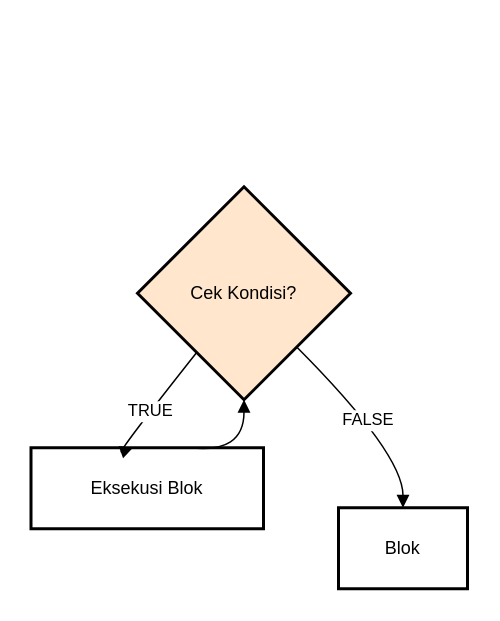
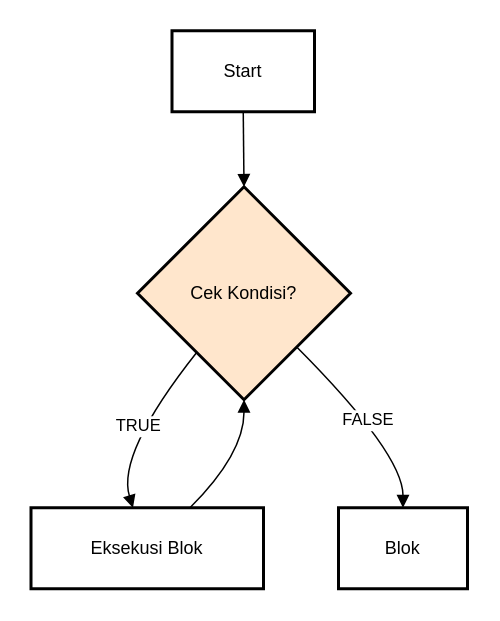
+ <mxCell id="2" value="Start" style="whiteSpace=wrap;strokeWidth=2;" vertex="1" parent="1"><mxGeometry x="114" y="20" width="95" height="54" as="geometry" /></mxCell>
+ <mxCell id="6" value="" style="curved=1;startArrow=none;endArrow=block;exitX=0.5;exitY=1;entryX=0.5;entryY=0;" edge="1" parent="1" source="2" target="3"><mxGeometry relative="1" as="geometry"><Array as="points" /></mxGeometry></mxCell>
- <mxCell id="4" value="Eksekusi Blok" style="whiteSpace=wrap;strokeWidth=2;" vertex="1" parent="1"><mxGeometry x="20" y="298" width="155" height="54" as="geometry" /></mxCell>
+ <mxCell id="4" value="Eksekusi Blok" style="whiteSpace=wrap;strokeWidth=2;" vertex="1" parent="1"><mxGeometry x="20" y="338" width="155" height="54" as="geometry" /></mxCell>
